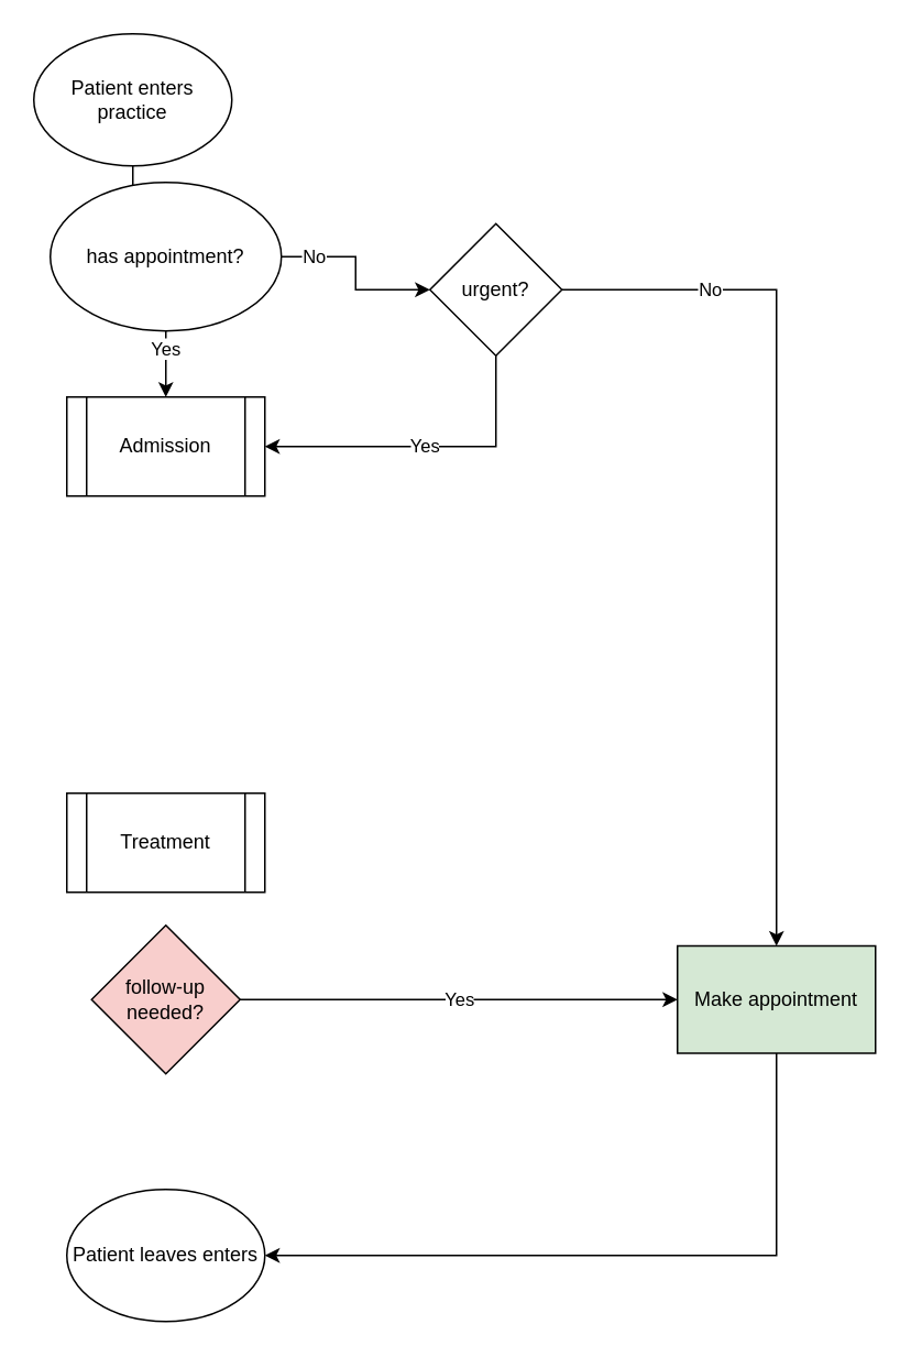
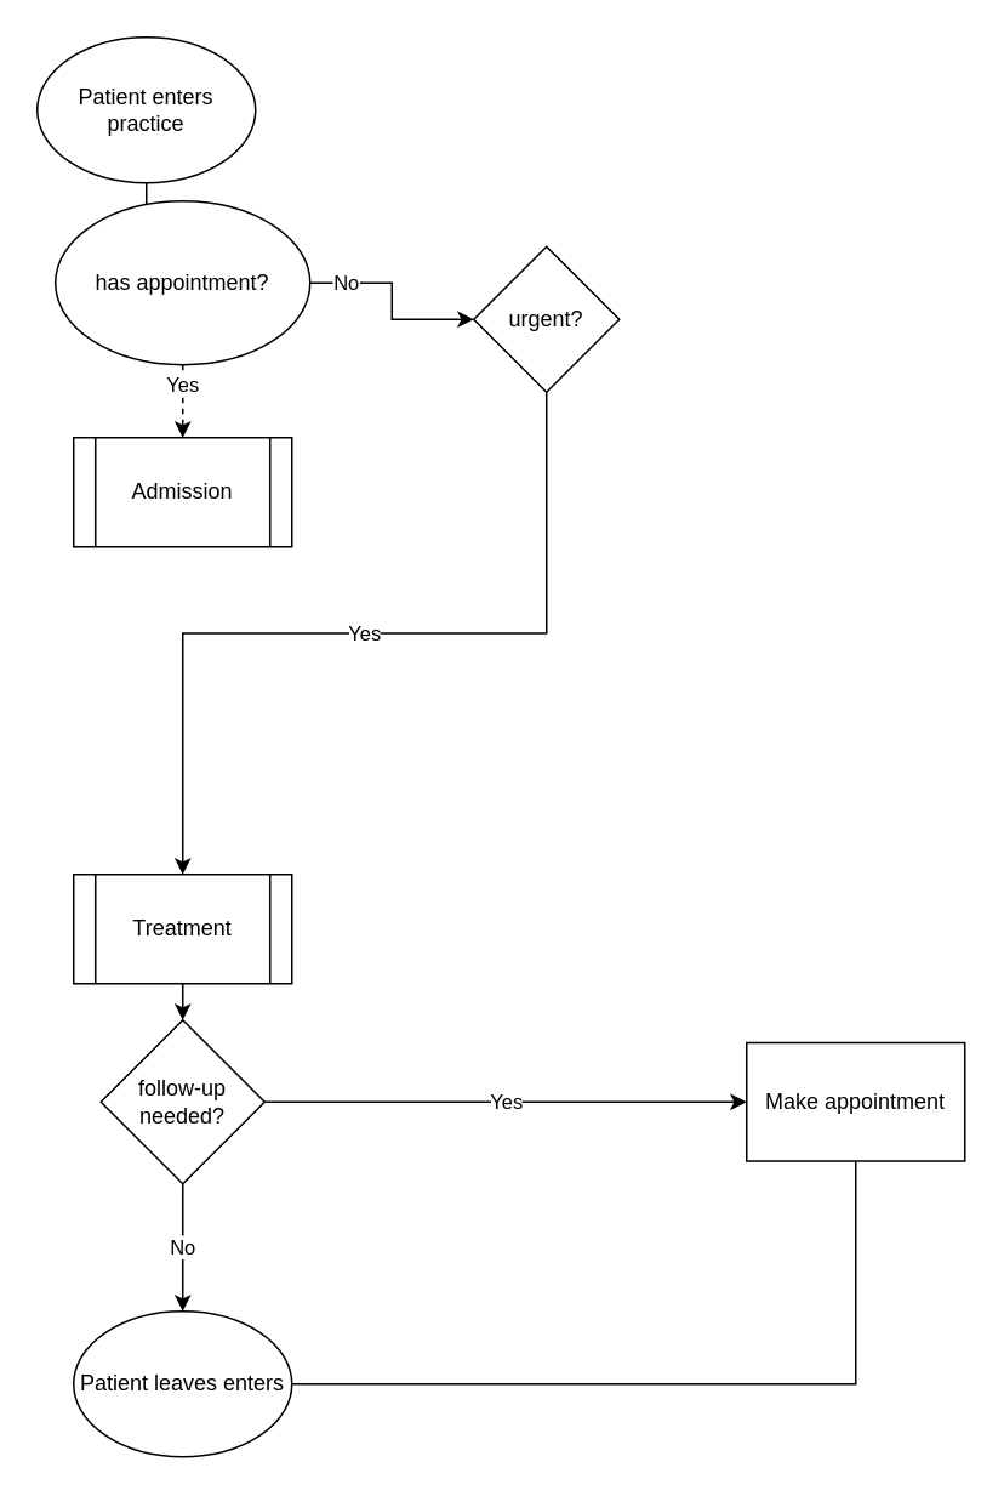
- <mxCell id="5" value="Yes" style="edgeStyle=orthogonalEdgeStyle;rounded=0;orthogonalLoop=1;jettySize=auto;html=1;entryX=0.5;entryY=0;entryDx=0;entryDy=0;" parent="1" source="6" target="18" edge="1"><mxGeometry x="-0.467" relative="1" as="geometry"><mxPoint x="100" y="275" as="targetPoint" /><mxPoint as="offset" /></mxGeometry></mxCell>
+ <mxCell id="5" value="Yes" style="edgeStyle=orthogonalEdgeStyle;rounded=0;orthogonalLoop=1;jettySize=auto;html=1;entryX=0.5;entryY=0;entryDx=0;entryDy=0;dashed=1;" parent="1" source="6" target="18" edge="1"><mxGeometry x="-0.467" relative="1" as="geometry"><mxPoint x="100" y="275" as="targetPoint" /><mxPoint as="offset" /></mxGeometry></mxCell>
- <mxCell id="8" value="Yes" style="edgeStyle=orthogonalEdgeStyle;rounded=0;orthogonalLoop=1;jettySize=auto;html=1;exitX=0.5;exitY=1;exitDx=0;exitDy=0;entryX=1;entryY=0.5;entryDx=0;entryDy=0;" parent="1" source="9" target="18" edge="1"><mxGeometry relative="1" as="geometry"><mxPoint x="160" y="305" as="targetPoint" /></mxGeometry></mxCell>
+ <mxCell id="8" value="Yes" style="edgeStyle=orthogonalEdgeStyle;rounded=0;orthogonalLoop=1;jettySize=auto;html=1;exitX=0.5;exitY=1;exitDx=0;exitDy=0;" parent="1" source="9" target="17" edge="1"><mxGeometry relative="1" as="geometry"><mxPoint x="160" y="305" as="targetPoint" /></mxGeometry></mxCell>
- <mxCell id="7" value="&lt;div&gt;No&lt;/div&gt;" style="edgeStyle=orthogonalEdgeStyle;rounded=0;orthogonalLoop=1;jettySize=auto;html=1;" parent="1" source="9" target="11" edge="1"><mxGeometry x="-0.66" relative="1" as="geometry"><mxPoint as="offset" /></mxGeometry></mxCell>
+ <mxCell id="13" style="edgeStyle=orthogonalEdgeStyle;rounded=0;orthogonalLoop=1;jettySize=auto;html=1;exitX=0.5;exitY=1;exitDx=0;exitDy=0;entryX=0.5;entryY=0;entryDx=0;entryDy=0;" parent="1" source="17" target="16" edge="1"><mxGeometry relative="1" as="geometry"><mxPoint x="100" y="515" as="sourcePoint" /></mxGeometry></mxCell>
- <mxCell id="16" value="follow-up needed?" style="rhombus;whiteSpace=wrap;html=1;fillColor=#f8cecc;" parent="1" vertex="1"><mxGeometry x="55" y="560" width="90" height="90" as="geometry" /></mxCell>
+ <mxCell id="16" value="follow-up needed?" style="rhombus;whiteSpace=wrap;html=1;" parent="1" vertex="1"><mxGeometry x="55" y="560" width="90" height="90" as="geometry" /></mxCell>
- <mxCell id="11" value="Make appointment" style="whiteSpace=wrap;html=1;fillColor=#d5e8d4;" parent="1" vertex="1"><mxGeometry x="410" y="572.5" width="120" height="65" as="geometry" /></mxCell>
+ <mxCell id="11" value="Make appointment" style="whiteSpace=wrap;html=1;" parent="1" vertex="1"><mxGeometry x="410" y="572.5" width="120" height="65" as="geometry" /></mxCell>
+ <mxCell id="15" value="No" style="edgeStyle=orthogonalEdgeStyle;rounded=0;orthogonalLoop=1;jettySize=auto;html=1;exitX=0.5;exitY=1;exitDx=0;exitDy=0;" parent="1" source="16" target="12" edge="1"><mxGeometry relative="1" as="geometry" /></mxCell>
- <mxCell id="10" style="edgeStyle=orthogonalEdgeStyle;rounded=0;orthogonalLoop=1;jettySize=auto;html=1;exitX=0.5;exitY=1;exitDx=0;exitDy=0;entryX=1;entryY=0.5;entryDx=0;entryDy=0;" parent="1" source="11" target="12" edge="1"><mxGeometry relative="1" as="geometry" /></mxCell>
+ <mxCell id="10" style="edgeStyle=orthogonalEdgeStyle;rounded=0;orthogonalLoop=1;jettySize=auto;html=1;exitX=0.5;exitY=1;exitDx=0;exitDy=0;entryX=1;entryY=0.5;entryDx=0;entryDy=0;endArrow=none;" parent="1" source="11" target="12" edge="1"><mxGeometry relative="1" as="geometry" /></mxCell>
